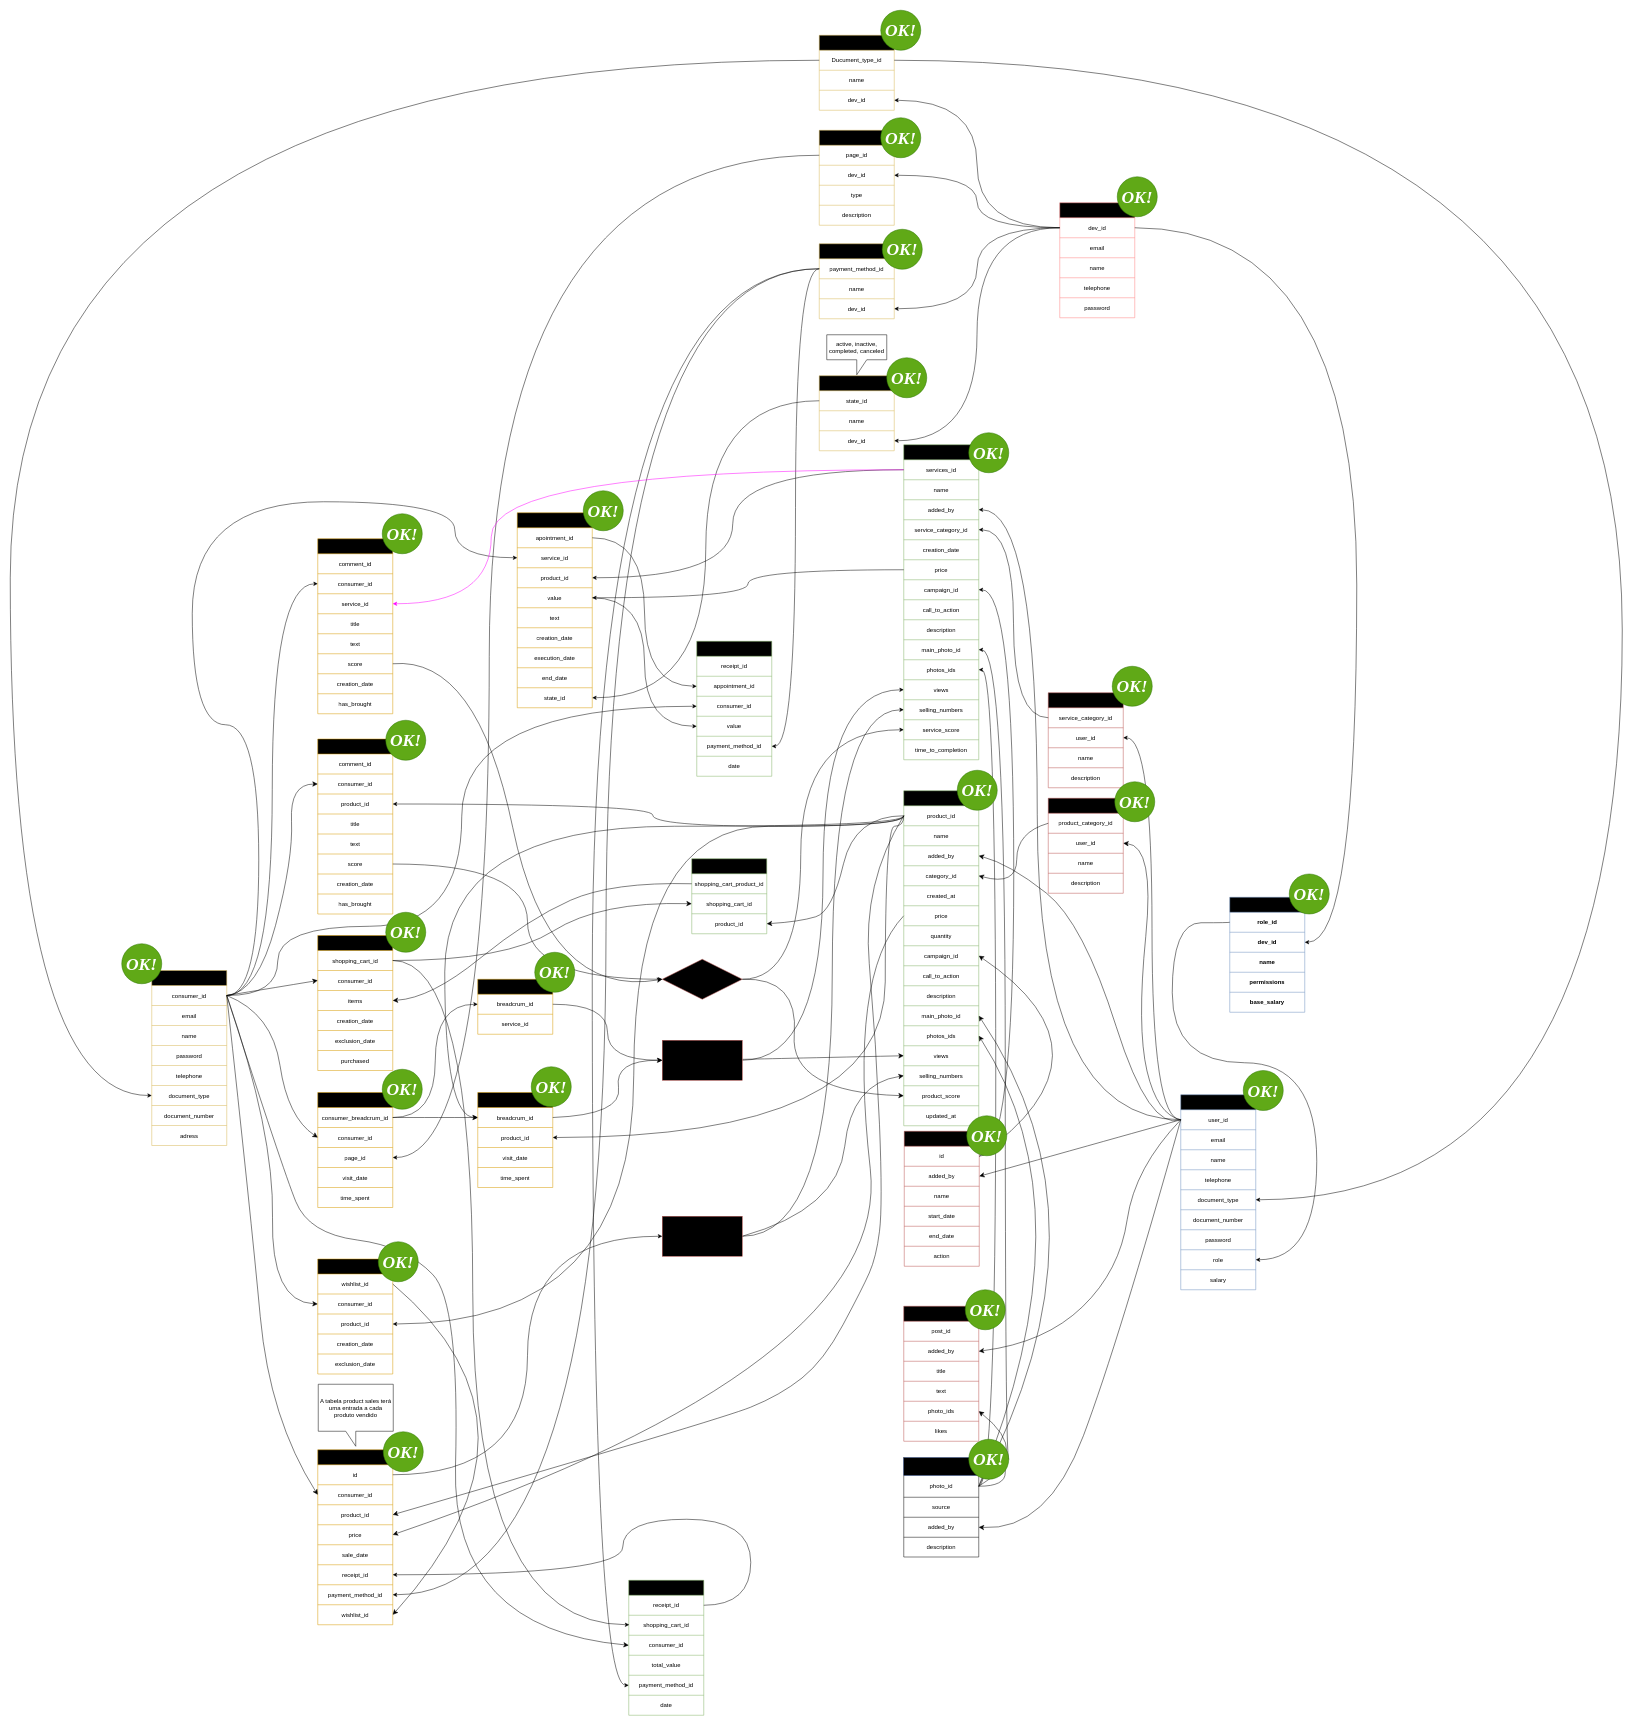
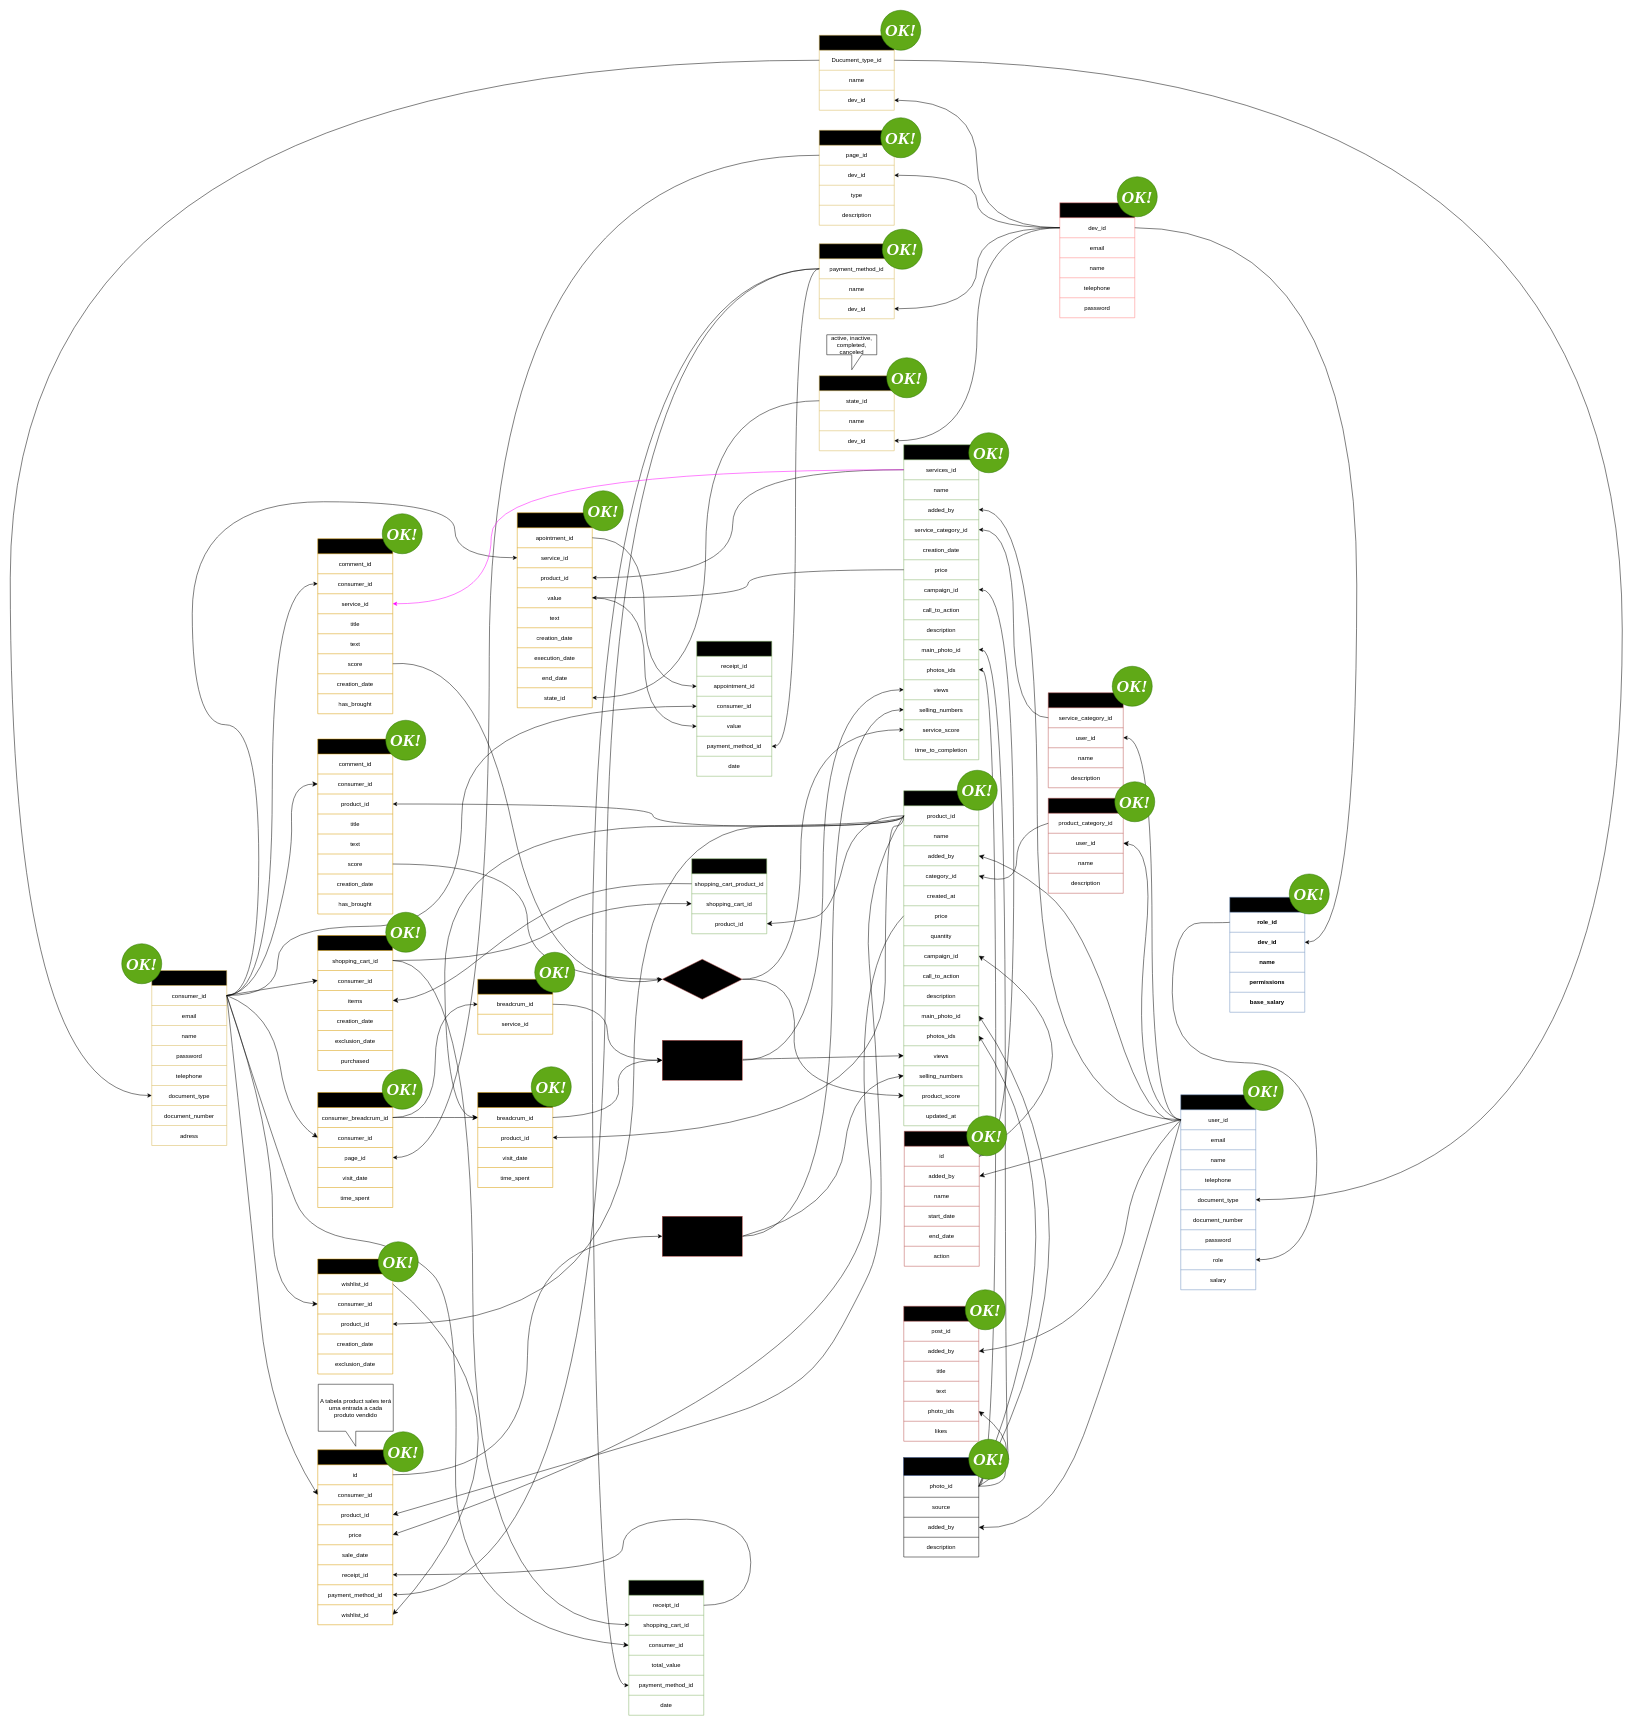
- <mxCell id="378" value="active, inactive, completed, canceled" style="shape=callout;whiteSpace=wrap;html=1;perimeter=calloutPerimeter;" parent="1" vertex="1"><mxGeometry x="1653" y="669" width="120" height="80" as="geometry" /></mxCell>
+ <mxCell id="378" value="active, inactive, completed, canceled" style="shape=callout;whiteSpace=wrap;html=1;perimeter=calloutPerimeter;" parent="1" vertex="1"><mxGeometry x="1653" y="669" width="100" height="70" as="geometry" /></mxCell>
